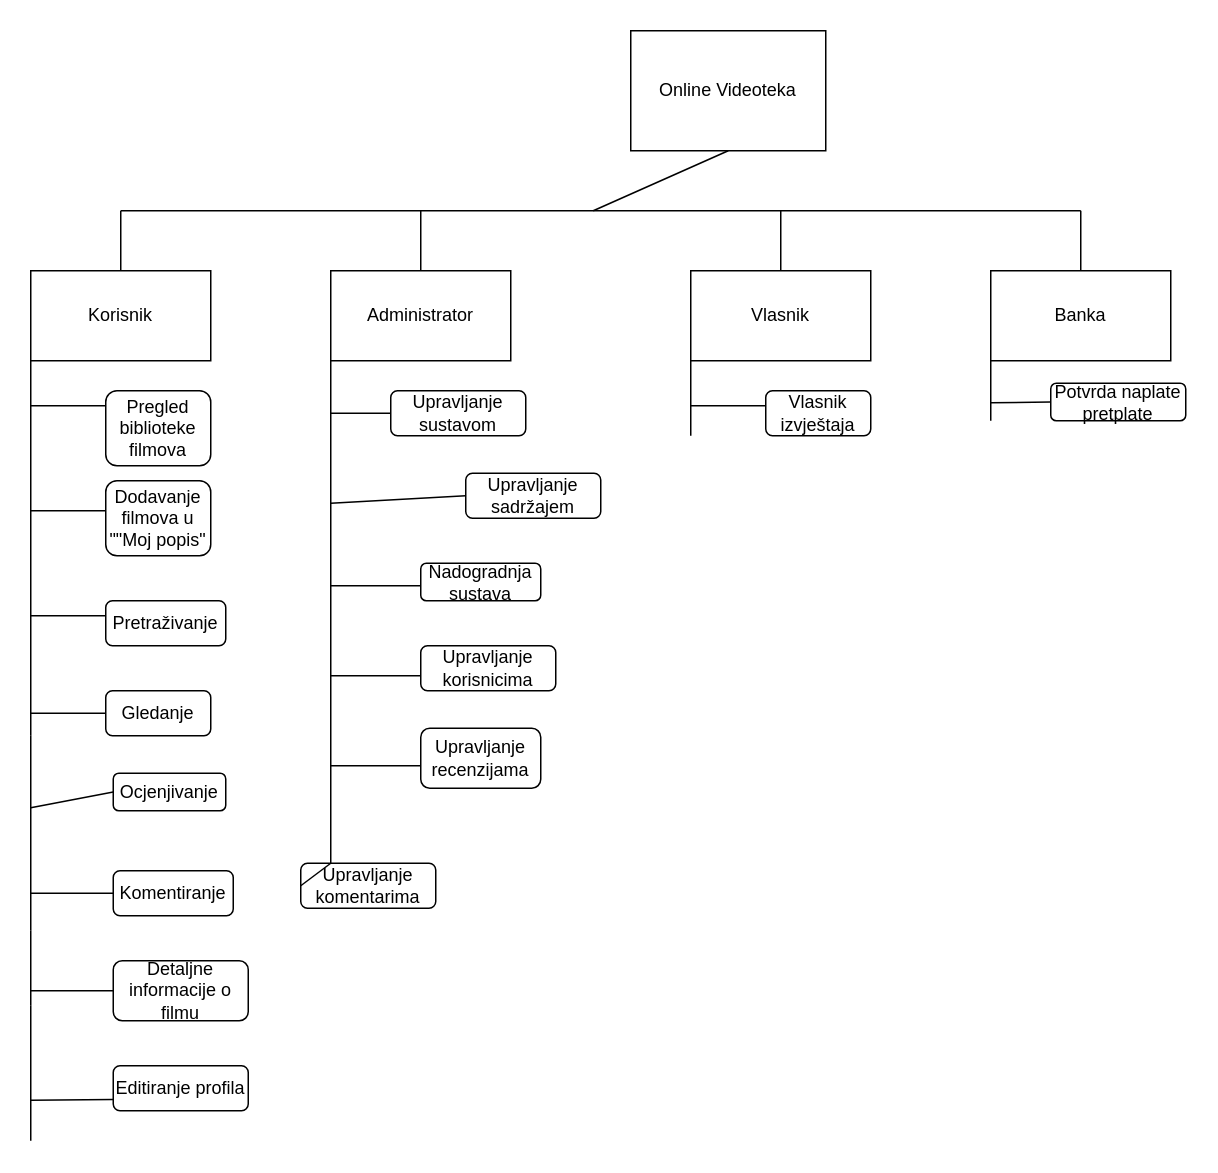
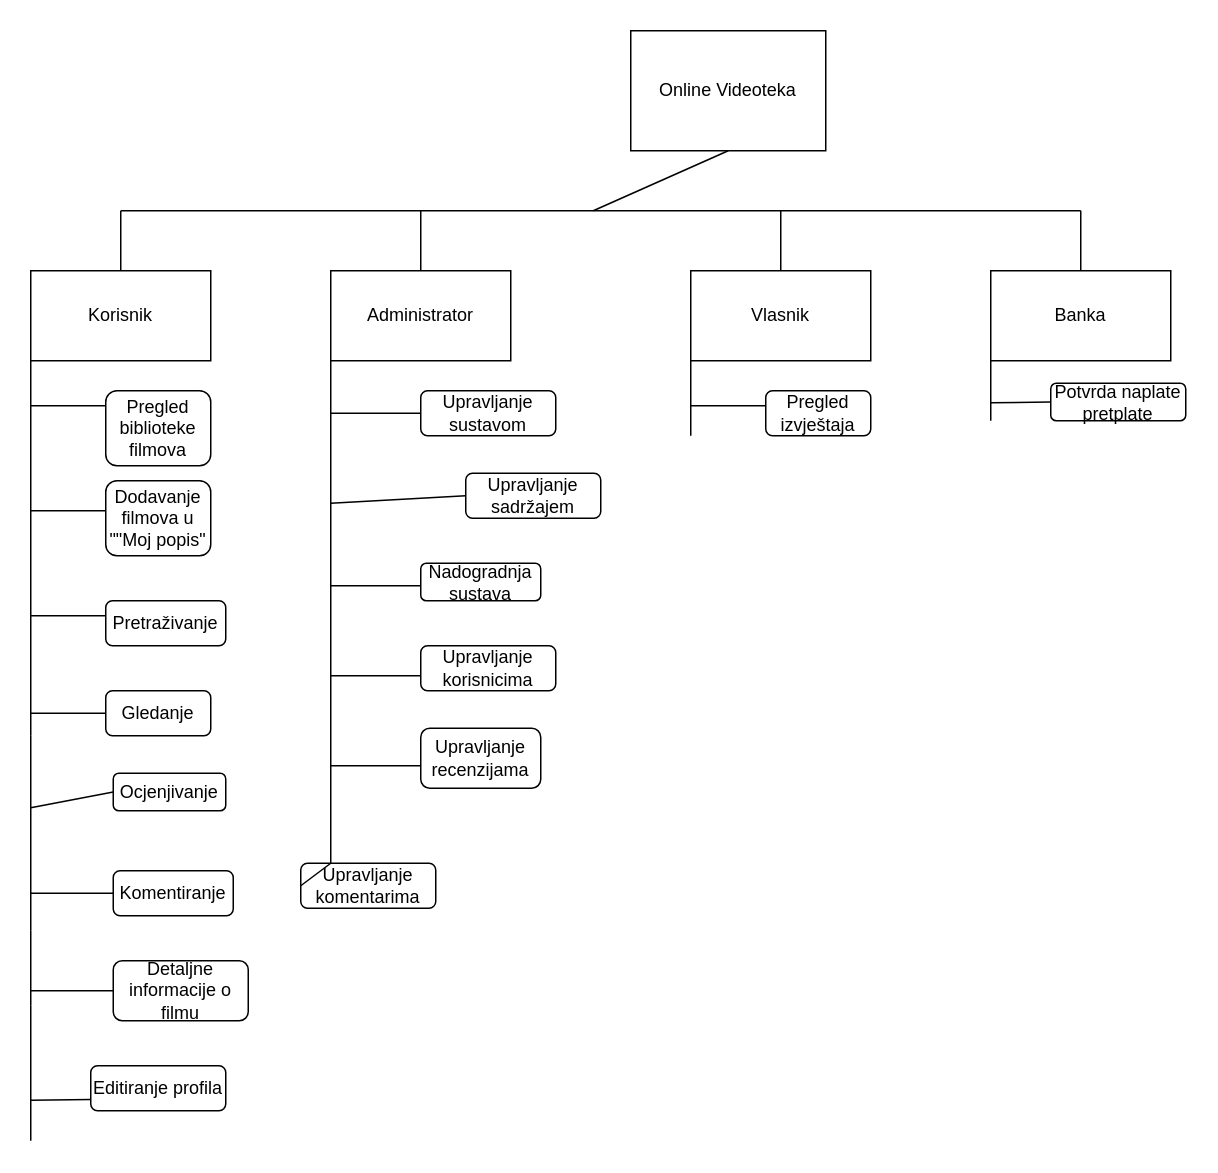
- <mxCell id="32" value="Upravljanje sustavom" style="rounded=1;whiteSpace=wrap;html=1;" vertex="1" parent="1"><mxGeometry x="260" y="260" width="90" height="30" as="geometry" /></mxCell>
+ <mxCell id="32" value="Upravljanje sustavom" style="rounded=1;whiteSpace=wrap;html=1;" vertex="1" parent="1"><mxGeometry x="280" y="260" width="90" height="30" as="geometry" /></mxCell>
- <mxCell id="49" value="Vlasnik izvještaja" style="rounded=1;whiteSpace=wrap;html=1;" vertex="1" parent="1"><mxGeometry x="510" y="260" width="70" height="30" as="geometry" /></mxCell>
+ <mxCell id="49" value="Pregled izvještaja" style="rounded=1;whiteSpace=wrap;html=1;" vertex="1" parent="1"><mxGeometry x="510" y="260" width="70" height="30" as="geometry" /></mxCell>
- <mxCell id="40" value="Editiranje profila" style="rounded=1;whiteSpace=wrap;html=1;" vertex="1" parent="1"><mxGeometry x="75" y="710" width="90" height="30" as="geometry" /></mxCell>
+ <mxCell id="40" value="Editiranje profila" style="rounded=1;whiteSpace=wrap;html=1;" vertex="1" parent="1"><mxGeometry x="60" y="710" width="90" height="30" as="geometry" /></mxCell>
